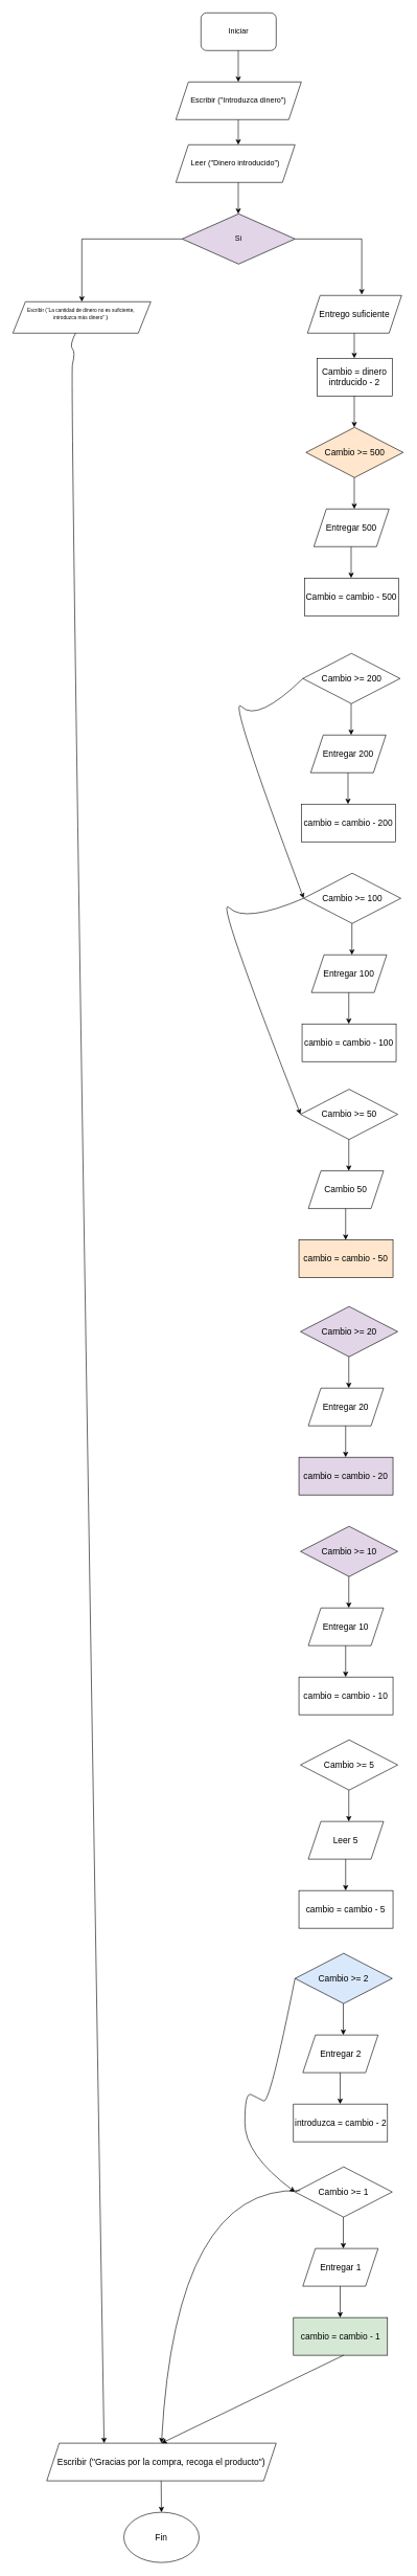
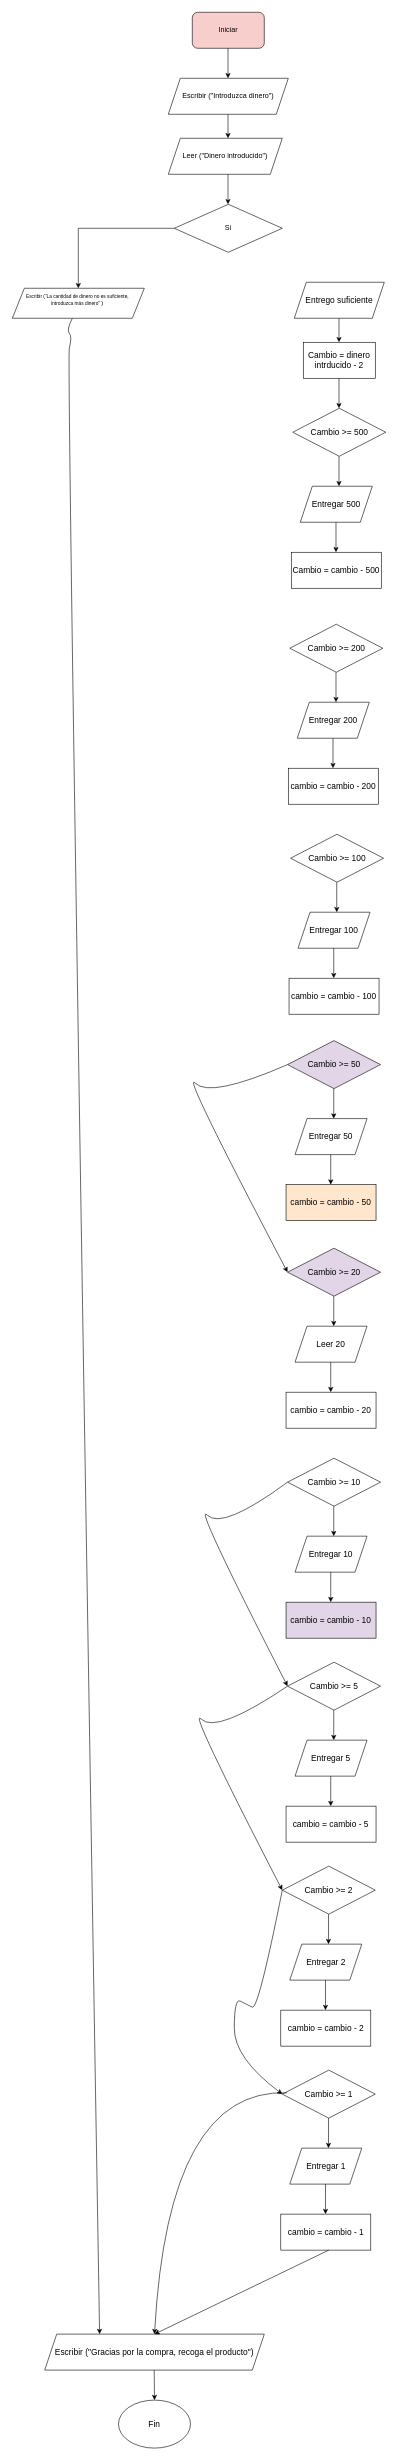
- <mxCell id="2" value="&lt;font style=&quot;vertical-align: inherit;&quot;&gt;&lt;font style=&quot;vertical-align: inherit;&quot;&gt;Iniciar&lt;/font&gt;&lt;/font&gt;" style="rounded=1;whiteSpace=wrap;html=1;" vertex="1" parent="1"><mxGeometry x="320" y="20" width="120" height="60" as="geometry" /></mxCell>
+ <mxCell id="2" value="&lt;font style=&quot;vertical-align: inherit;&quot;&gt;&lt;font style=&quot;vertical-align: inherit;&quot;&gt;Iniciar&lt;/font&gt;&lt;/font&gt;" style="rounded=1;whiteSpace=wrap;html=1;fillColor=#f8cecc;" vertex="1" parent="1"><mxGeometry x="320" y="20" width="120" height="60" as="geometry" /></mxCell>
- <mxCell id="9" value="&lt;font style=&quot;vertical-align: inherit;&quot;&gt;&lt;font style=&quot;vertical-align: inherit;&quot;&gt;Si&lt;/font&gt;&lt;/font&gt;" style="rhombus;whiteSpace=wrap;html=1;fillColor=#e1d5e7;" vertex="1" parent="1"><mxGeometry x="290" y="340" width="180" height="80" as="geometry" /></mxCell>
+ <mxCell id="9" value="&lt;font style=&quot;vertical-align: inherit;&quot;&gt;&lt;font style=&quot;vertical-align: inherit;&quot;&gt;Si&lt;/font&gt;&lt;/font&gt;" style="rhombus;whiteSpace=wrap;html=1;" vertex="1" parent="1"><mxGeometry x="290" y="340" width="180" height="80" as="geometry" /></mxCell>
- <mxCell id="8" style="edgeStyle=orthogonalEdgeStyle;rounded=0;orthogonalLoop=1;jettySize=auto;html=1;exitX=1;exitY=0.5;exitDx=0;exitDy=0;entryX=0.576;entryY=-0.023;entryDx=0;entryDy=0;entryPerimeter=0;fontSize=14;" edge="1" parent="1" source="9" target="12"><mxGeometry relative="1" as="geometry" /></mxCell>
- <mxCell id="15" value="&lt;font style=&quot;vertical-align: inherit;&quot;&gt;&lt;font style=&quot;vertical-align: inherit;&quot;&gt;&lt;font style=&quot;vertical-align: inherit;&quot;&gt;&lt;font style=&quot;vertical-align: inherit;&quot;&gt;&lt;font style=&quot;vertical-align: inherit;&quot;&gt;&lt;font style=&quot;vertical-align: inherit;&quot;&gt;&lt;font style=&quot;vertical-align: inherit;&quot;&gt;&lt;font style=&quot;vertical-align: inherit;&quot;&gt;Cambio &amp;gt;= 500&lt;/font&gt;&lt;/font&gt;&lt;/font&gt;&lt;/font&gt;&lt;/font&gt;&lt;/font&gt;&lt;/font&gt;&lt;/font&gt;" style="rhombus;whiteSpace=wrap;html=1;fontSize=14;fillColor=#ffe6cc;" vertex="1" parent="1"><mxGeometry x="487.5" y="680" width="155" height="80" as="geometry" /></mxCell>
+ <mxCell id="15" value="&lt;font style=&quot;vertical-align: inherit;&quot;&gt;&lt;font style=&quot;vertical-align: inherit;&quot;&gt;&lt;font style=&quot;vertical-align: inherit;&quot;&gt;&lt;font style=&quot;vertical-align: inherit;&quot;&gt;&lt;font style=&quot;vertical-align: inherit;&quot;&gt;&lt;font style=&quot;vertical-align: inherit;&quot;&gt;&lt;font style=&quot;vertical-align: inherit;&quot;&gt;&lt;font style=&quot;vertical-align: inherit;&quot;&gt;Cambio &amp;gt;= 500&lt;/font&gt;&lt;/font&gt;&lt;/font&gt;&lt;/font&gt;&lt;/font&gt;&lt;/font&gt;&lt;/font&gt;&lt;/font&gt;" style="rhombus;whiteSpace=wrap;html=1;fontSize=14;" vertex="1" parent="1"><mxGeometry x="487.5" y="680" width="155" height="80" as="geometry" /></mxCell>
- <mxCell id="72" value="" style="curved=1;endArrow=classic;html=1;rounded=0;fontSize=14;exitX=0;exitY=0.5;exitDx=0;exitDy=0;entryX=0;entryY=0.5;entryDx=0;entryDy=0;" edge="1" parent="1" source="21" target="26"><mxGeometry width="50" height="50" relative="1" as="geometry"><mxPoint x="360" y="1150" as="sourcePoint" /><mxPoint x="240" y="1210" as="targetPoint" /><Array as="points"><mxPoint x="410" y="1150" /><mxPoint x="360" y="1100" /></Array></mxGeometry></mxCell>
- <mxCell id="71" value="" style="curved=1;endArrow=classic;html=1;rounded=0;fontSize=14;exitX=0;exitY=0.5;exitDx=0;exitDy=0;entryX=0;entryY=0.5;entryDx=0;entryDy=0;" edge="1" parent="1" source="26" target="31"><mxGeometry width="50" height="50" relative="1" as="geometry"><mxPoint x="340" y="1470" as="sourcePoint" /><mxPoint x="220" y="1530" as="targetPoint" /><Array as="points"><mxPoint x="390" y="1470" /><mxPoint x="340" y="1420" /></Array></mxGeometry></mxCell>
- <mxCell id="31" value="&lt;font style=&quot;vertical-align: inherit;&quot;&gt;&lt;font style=&quot;vertical-align: inherit;&quot;&gt;&lt;font style=&quot;vertical-align: inherit;&quot;&gt;&lt;font style=&quot;vertical-align: inherit;&quot;&gt;&lt;font style=&quot;vertical-align: inherit;&quot;&gt;&lt;font style=&quot;vertical-align: inherit;&quot;&gt;&lt;font style=&quot;vertical-align: inherit;&quot;&gt;&lt;font style=&quot;vertical-align: inherit;&quot;&gt;&lt;font style=&quot;vertical-align: inherit;&quot;&gt;&lt;font style=&quot;vertical-align: inherit;&quot;&gt;Cambio &amp;gt;= 50&lt;/font&gt;&lt;/font&gt;&lt;/font&gt;&lt;/font&gt;&lt;/font&gt;&lt;/font&gt;&lt;/font&gt;&lt;/font&gt;&lt;/font&gt;&lt;/font&gt;" style="rhombus;whiteSpace=wrap;html=1;fontSize=14;" vertex="1" parent="1"><mxGeometry x="478.75" y="1734" width="155" height="80" as="geometry" /></mxCell>
+ <mxCell id="31" value="&lt;font style=&quot;vertical-align: inherit;&quot;&gt;&lt;font style=&quot;vertical-align: inherit;&quot;&gt;&lt;font style=&quot;vertical-align: inherit;&quot;&gt;&lt;font style=&quot;vertical-align: inherit;&quot;&gt;&lt;font style=&quot;vertical-align: inherit;&quot;&gt;&lt;font style=&quot;vertical-align: inherit;&quot;&gt;&lt;font style=&quot;vertical-align: inherit;&quot;&gt;&lt;font style=&quot;vertical-align: inherit;&quot;&gt;&lt;font style=&quot;vertical-align: inherit;&quot;&gt;&lt;font style=&quot;vertical-align: inherit;&quot;&gt;Cambio &amp;gt;= 50&lt;/font&gt;&lt;/font&gt;&lt;/font&gt;&lt;/font&gt;&lt;/font&gt;&lt;/font&gt;&lt;/font&gt;&lt;/font&gt;&lt;/font&gt;&lt;/font&gt;" style="rhombus;whiteSpace=wrap;html=1;fontSize=14;fillColor=#e1d5e7;" vertex="1" parent="1"><mxGeometry x="478.75" y="1734" width="155" height="80" as="geometry" /></mxCell>
+ <mxCell id="70" value="" style="curved=1;endArrow=classic;html=1;rounded=0;fontSize=14;exitX=0;exitY=0.5;exitDx=0;exitDy=0;entryX=0;entryY=0.5;entryDx=0;entryDy=0;" edge="1" parent="1" source="31" target="36"><mxGeometry width="50" height="50" relative="1" as="geometry"><mxPoint x="300" y="1830" as="sourcePoint" /><mxPoint x="180" y="1960" as="targetPoint" /><Array as="points"><mxPoint x="350" y="1830" /><mxPoint x="300" y="1780" /></Array></mxGeometry></mxCell>
- <mxCell id="32" value="&lt;font style=&quot;vertical-align: inherit;&quot;&gt;&lt;font style=&quot;vertical-align: inherit;&quot;&gt;&lt;font style=&quot;vertical-align: inherit;&quot;&gt;&lt;font style=&quot;vertical-align: inherit;&quot;&gt;Cambio 50&lt;/font&gt;&lt;/font&gt;&lt;/font&gt;&lt;/font&gt;" style="shape=parallelogram;perimeter=parallelogramPerimeter;whiteSpace=wrap;html=1;fixedSize=1;fontSize=14;" vertex="1" parent="1"><mxGeometry x="491.25" y="1864" width="120" height="60" as="geometry" /></mxCell>
+ <mxCell id="32" value="&lt;font style=&quot;vertical-align: inherit;&quot;&gt;&lt;font style=&quot;vertical-align: inherit;&quot;&gt;&lt;font style=&quot;vertical-align: inherit;&quot;&gt;&lt;font style=&quot;vertical-align: inherit;&quot;&gt;Entregar 50&lt;/font&gt;&lt;/font&gt;&lt;/font&gt;&lt;/font&gt;" style="shape=parallelogram;perimeter=parallelogramPerimeter;whiteSpace=wrap;html=1;fixedSize=1;fontSize=14;" vertex="1" parent="1"><mxGeometry x="491.25" y="1864" width="120" height="60" as="geometry" /></mxCell>
- <mxCell id="37" value="&lt;font style=&quot;vertical-align: inherit;&quot;&gt;&lt;font style=&quot;vertical-align: inherit;&quot;&gt;&lt;font style=&quot;vertical-align: inherit;&quot;&gt;&lt;font style=&quot;vertical-align: inherit;&quot;&gt;Entregar 20&lt;/font&gt;&lt;/font&gt;&lt;/font&gt;&lt;/font&gt;" style="shape=parallelogram;perimeter=parallelogramPerimeter;whiteSpace=wrap;html=1;fixedSize=1;fontSize=14;" vertex="1" parent="1"><mxGeometry x="491.25" y="2210" width="120" height="60" as="geometry" /></mxCell>
+ <mxCell id="37" value="&lt;font style=&quot;vertical-align: inherit;&quot;&gt;&lt;font style=&quot;vertical-align: inherit;&quot;&gt;&lt;font style=&quot;vertical-align: inherit;&quot;&gt;&lt;font style=&quot;vertical-align: inherit;&quot;&gt;Leer 20&lt;/font&gt;&lt;/font&gt;&lt;/font&gt;&lt;/font&gt;" style="shape=parallelogram;perimeter=parallelogramPerimeter;whiteSpace=wrap;html=1;fixedSize=1;fontSize=14;" vertex="1" parent="1"><mxGeometry x="491.25" y="2210" width="120" height="60" as="geometry" /></mxCell>
- <mxCell id="39" value="&lt;font style=&quot;vertical-align: inherit;&quot;&gt;&lt;font style=&quot;vertical-align: inherit;&quot;&gt;&lt;font style=&quot;vertical-align: inherit;&quot;&gt;&lt;font style=&quot;vertical-align: inherit;&quot;&gt;cambio = cambio - 20&lt;/font&gt;&lt;/font&gt;&lt;/font&gt;&lt;/font&gt;" style="rounded=0;whiteSpace=wrap;html=1;fontSize=14;fillColor=#e1d5e7;" vertex="1" parent="1"><mxGeometry x="476.25" y="2320" width="150" height="60" as="geometry" /></mxCell>
+ <mxCell id="39" value="&lt;font style=&quot;vertical-align: inherit;&quot;&gt;&lt;font style=&quot;vertical-align: inherit;&quot;&gt;&lt;font style=&quot;vertical-align: inherit;&quot;&gt;&lt;font style=&quot;vertical-align: inherit;&quot;&gt;cambio = cambio - 20&lt;/font&gt;&lt;/font&gt;&lt;/font&gt;&lt;/font&gt;" style="rounded=0;whiteSpace=wrap;html=1;fontSize=14;" vertex="1" parent="1"><mxGeometry x="476.25" y="2320" width="150" height="60" as="geometry" /></mxCell>
- <mxCell id="41" value="&lt;font style=&quot;vertical-align: inherit;&quot;&gt;&lt;font style=&quot;vertical-align: inherit;&quot;&gt;&lt;font style=&quot;vertical-align: inherit;&quot;&gt;&lt;font style=&quot;vertical-align: inherit;&quot;&gt;&lt;font style=&quot;vertical-align: inherit;&quot;&gt;&lt;font style=&quot;vertical-align: inherit;&quot;&gt;&lt;font style=&quot;vertical-align: inherit;&quot;&gt;&lt;font style=&quot;vertical-align: inherit;&quot;&gt;&lt;font style=&quot;vertical-align: inherit;&quot;&gt;&lt;font style=&quot;vertical-align: inherit;&quot;&gt;Cambio &amp;gt;= 10&lt;/font&gt;&lt;/font&gt;&lt;/font&gt;&lt;/font&gt;&lt;/font&gt;&lt;/font&gt;&lt;/font&gt;&lt;/font&gt;&lt;/font&gt;&lt;/font&gt;" style="rhombus;whiteSpace=wrap;html=1;fontSize=14;fillColor=#e1d5e7;" vertex="1" parent="1"><mxGeometry x="478.75" y="2430" width="155" height="80" as="geometry" /></mxCell>
+ <mxCell id="41" value="&lt;font style=&quot;vertical-align: inherit;&quot;&gt;&lt;font style=&quot;vertical-align: inherit;&quot;&gt;&lt;font style=&quot;vertical-align: inherit;&quot;&gt;&lt;font style=&quot;vertical-align: inherit;&quot;&gt;&lt;font style=&quot;vertical-align: inherit;&quot;&gt;&lt;font style=&quot;vertical-align: inherit;&quot;&gt;&lt;font style=&quot;vertical-align: inherit;&quot;&gt;&lt;font style=&quot;vertical-align: inherit;&quot;&gt;&lt;font style=&quot;vertical-align: inherit;&quot;&gt;&lt;font style=&quot;vertical-align: inherit;&quot;&gt;Cambio &amp;gt;= 10&lt;/font&gt;&lt;/font&gt;&lt;/font&gt;&lt;/font&gt;&lt;/font&gt;&lt;/font&gt;&lt;/font&gt;&lt;/font&gt;&lt;/font&gt;&lt;/font&gt;" style="rhombus;whiteSpace=wrap;html=1;fontSize=14;" vertex="1" parent="1"><mxGeometry x="478.75" y="2430" width="155" height="80" as="geometry" /></mxCell>
+ <mxCell id="69" value="" style="curved=1;endArrow=classic;html=1;rounded=0;fontSize=14;exitX=0;exitY=0.5;exitDx=0;exitDy=0;entryX=0;entryY=0.5;entryDx=0;entryDy=0;" edge="1" parent="1" source="41" target="46"><mxGeometry width="50" height="50" relative="1" as="geometry"><mxPoint x="320" y="2550" as="sourcePoint" /><mxPoint x="220" y="2600" as="targetPoint" /><Array as="points"><mxPoint x="370" y="2550" /><mxPoint x="320" y="2500" /></Array></mxGeometry></mxCell>
- <mxCell id="44" value="&lt;font style=&quot;vertical-align: inherit;&quot;&gt;&lt;font style=&quot;vertical-align: inherit;&quot;&gt;&lt;font style=&quot;vertical-align: inherit;&quot;&gt;&lt;font style=&quot;vertical-align: inherit;&quot;&gt;cambio = cambio - 10&lt;/font&gt;&lt;/font&gt;&lt;/font&gt;&lt;/font&gt;" style="rounded=0;whiteSpace=wrap;html=1;fontSize=14;" vertex="1" parent="1"><mxGeometry x="476.25" y="2670" width="150" height="60" as="geometry" /></mxCell>
+ <mxCell id="44" value="&lt;font style=&quot;vertical-align: inherit;&quot;&gt;&lt;font style=&quot;vertical-align: inherit;&quot;&gt;&lt;font style=&quot;vertical-align: inherit;&quot;&gt;&lt;font style=&quot;vertical-align: inherit;&quot;&gt;cambio = cambio - 10&lt;/font&gt;&lt;/font&gt;&lt;/font&gt;&lt;/font&gt;" style="rounded=0;whiteSpace=wrap;html=1;fontSize=14;fillColor=#e1d5e7;" vertex="1" parent="1"><mxGeometry x="476.25" y="2670" width="150" height="60" as="geometry" /></mxCell>
+ <mxCell id="68" value="" style="curved=1;endArrow=classic;html=1;rounded=0;fontSize=14;exitX=0;exitY=0.5;exitDx=0;exitDy=0;entryX=0;entryY=0.5;entryDx=0;entryDy=0;" edge="1" parent="1" source="46" target="51"><mxGeometry width="50" height="50" relative="1" as="geometry"><mxPoint x="310" y="2890" as="sourcePoint" /><mxPoint x="240" y="2950" as="targetPoint" /><Array as="points"><mxPoint x="360" y="2890" /><mxPoint x="310" y="2840" /></Array></mxGeometry></mxCell>
- <mxCell id="47" value="&lt;font style=&quot;vertical-align: inherit;&quot;&gt;&lt;font style=&quot;vertical-align: inherit;&quot;&gt;&lt;font style=&quot;vertical-align: inherit;&quot;&gt;&lt;font style=&quot;vertical-align: inherit;&quot;&gt;Leer 5&lt;/font&gt;&lt;/font&gt;&lt;/font&gt;&lt;/font&gt;" style="shape=parallelogram;perimeter=parallelogramPerimeter;whiteSpace=wrap;html=1;fixedSize=1;fontSize=14;" vertex="1" parent="1"><mxGeometry x="491.25" y="2900" width="120" height="60" as="geometry" /></mxCell>
+ <mxCell id="47" value="&lt;font style=&quot;vertical-align: inherit;&quot;&gt;&lt;font style=&quot;vertical-align: inherit;&quot;&gt;&lt;font style=&quot;vertical-align: inherit;&quot;&gt;&lt;font style=&quot;vertical-align: inherit;&quot;&gt;Entregar 5&lt;/font&gt;&lt;/font&gt;&lt;/font&gt;&lt;/font&gt;" style="shape=parallelogram;perimeter=parallelogramPerimeter;whiteSpace=wrap;html=1;fixedSize=1;fontSize=14;" vertex="1" parent="1"><mxGeometry x="491.25" y="2900" width="120" height="60" as="geometry" /></mxCell>
- <mxCell id="51" value="&lt;font style=&quot;vertical-align: inherit;&quot;&gt;&lt;font style=&quot;vertical-align: inherit;&quot;&gt;&lt;font style=&quot;vertical-align: inherit;&quot;&gt;&lt;font style=&quot;vertical-align: inherit;&quot;&gt;&lt;font style=&quot;vertical-align: inherit;&quot;&gt;&lt;font style=&quot;vertical-align: inherit;&quot;&gt;&lt;font style=&quot;vertical-align: inherit;&quot;&gt;&lt;font style=&quot;vertical-align: inherit;&quot;&gt;&lt;font style=&quot;vertical-align: inherit;&quot;&gt;&lt;font style=&quot;vertical-align: inherit;&quot;&gt;Cambio &amp;gt;= 2&lt;/font&gt;&lt;/font&gt;&lt;/font&gt;&lt;/font&gt;&lt;/font&gt;&lt;/font&gt;&lt;/font&gt;&lt;/font&gt;&lt;/font&gt;&lt;/font&gt;" style="rhombus;whiteSpace=wrap;html=1;fontSize=14;fillColor=#dae8fc;" vertex="1" parent="1"><mxGeometry x="470" y="3110" width="155" height="80" as="geometry" /></mxCell>
+ <mxCell id="51" value="&lt;font style=&quot;vertical-align: inherit;&quot;&gt;&lt;font style=&quot;vertical-align: inherit;&quot;&gt;&lt;font style=&quot;vertical-align: inherit;&quot;&gt;&lt;font style=&quot;vertical-align: inherit;&quot;&gt;&lt;font style=&quot;vertical-align: inherit;&quot;&gt;&lt;font style=&quot;vertical-align: inherit;&quot;&gt;&lt;font style=&quot;vertical-align: inherit;&quot;&gt;&lt;font style=&quot;vertical-align: inherit;&quot;&gt;&lt;font style=&quot;vertical-align: inherit;&quot;&gt;&lt;font style=&quot;vertical-align: inherit;&quot;&gt;Cambio &amp;gt;= 2&lt;/font&gt;&lt;/font&gt;&lt;/font&gt;&lt;/font&gt;&lt;/font&gt;&lt;/font&gt;&lt;/font&gt;&lt;/font&gt;&lt;/font&gt;&lt;/font&gt;" style="rhombus;whiteSpace=wrap;html=1;fontSize=14;" vertex="1" parent="1"><mxGeometry x="470" y="3110" width="155" height="80" as="geometry" /></mxCell>
- <mxCell id="54" value="&lt;font style=&quot;vertical-align: inherit;&quot;&gt;&lt;font style=&quot;vertical-align: inherit;&quot;&gt;&lt;font style=&quot;vertical-align: inherit;&quot;&gt;&lt;font style=&quot;vertical-align: inherit;&quot;&gt;introduzca = cambio - 2&lt;/font&gt;&lt;/font&gt;&lt;/font&gt;&lt;/font&gt;" style="rounded=0;whiteSpace=wrap;html=1;fontSize=14;" vertex="1" parent="1"><mxGeometry x="467.5" y="3350" width="150" height="60" as="geometry" /></mxCell>
+ <mxCell id="54" value="&lt;font style=&quot;vertical-align: inherit;&quot;&gt;&lt;font style=&quot;vertical-align: inherit;&quot;&gt;&lt;font style=&quot;vertical-align: inherit;&quot;&gt;&lt;font style=&quot;vertical-align: inherit;&quot;&gt;cambio = cambio - 2&lt;/font&gt;&lt;/font&gt;&lt;/font&gt;&lt;/font&gt;" style="rounded=0;whiteSpace=wrap;html=1;fontSize=14;" vertex="1" parent="1"><mxGeometry x="467.5" y="3350" width="150" height="60" as="geometry" /></mxCell>
- <mxCell id="59" value="&lt;font style=&quot;vertical-align: inherit;&quot;&gt;&lt;font style=&quot;vertical-align: inherit;&quot;&gt;&lt;font style=&quot;vertical-align: inherit;&quot;&gt;&lt;font style=&quot;vertical-align: inherit;&quot;&gt;cambio = cambio - 1&lt;/font&gt;&lt;/font&gt;&lt;/font&gt;&lt;/font&gt;" style="rounded=0;whiteSpace=wrap;html=1;fontSize=14;fillColor=#d5e8d4;" vertex="1" parent="1"><mxGeometry x="467.5" y="3690" width="150" height="60" as="geometry" /></mxCell>
+ <mxCell id="59" value="&lt;font style=&quot;vertical-align: inherit;&quot;&gt;&lt;font style=&quot;vertical-align: inherit;&quot;&gt;&lt;font style=&quot;vertical-align: inherit;&quot;&gt;&lt;font style=&quot;vertical-align: inherit;&quot;&gt;cambio = cambio - 1&lt;/font&gt;&lt;/font&gt;&lt;/font&gt;&lt;/font&gt;" style="rounded=0;whiteSpace=wrap;html=1;fontSize=14;" vertex="1" parent="1"><mxGeometry x="467.5" y="3690" width="150" height="60" as="geometry" /></mxCell>
